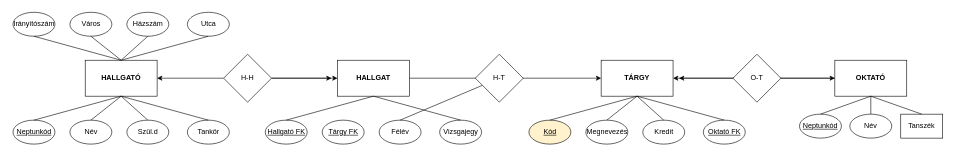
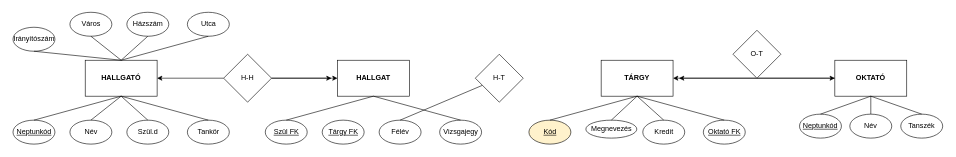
- <mxCell id="13" value="Irányítószám" style="ellipse;whiteSpace=wrap;html=1;" parent="1" vertex="1"><mxGeometry x="20.5" y="20" width="70" height="40" as="geometry" /></mxCell>
+ <mxCell id="13" value="Irányítószám" style="ellipse;whiteSpace=wrap;html=1;" parent="1" vertex="1"><mxGeometry x="20.5" y="45" width="70" height="40" as="geometry" /></mxCell>
- <mxCell id="4" style="edgeStyle=orthogonalEdgeStyle;rounded=0;orthogonalLoop=1;jettySize=auto;html=1;" parent="1" source="5" target="6" edge="1"><mxGeometry relative="1" as="geometry" /></mxCell>
- <mxCell id="50" value="O-T" style="rhombus;whiteSpace=wrap;html=1;" vertex="1" parent="1"><mxGeometry x="1222" y="90" width="80" height="80" as="geometry" /></mxCell>
+ <mxCell id="50" value="O-T" style="rhombus;whiteSpace=wrap;html=1;" vertex="1" parent="1"><mxGeometry x="1222" y="50" width="80" height="80" as="geometry" /></mxCell>
- <mxCell id="41" value="Tanszék" style="whiteSpace=wrap;html=1;rounded=0;" parent="1" vertex="1"><mxGeometry x="1502" y="190" width="70" height="40" as="geometry" /></mxCell>
+ <mxCell id="41" value="Tanszék" style="ellipse;whiteSpace=wrap;html=1;" parent="1" vertex="1"><mxGeometry x="1502" y="190" width="70" height="40" as="geometry" /></mxCell>
- <mxCell id="24" value="&lt;u&gt;Hallgató FK&lt;/u&gt;" style="ellipse;whiteSpace=wrap;html=1;" parent="1" vertex="1"><mxGeometry x="441.5" y="200" width="70" height="40" as="geometry" /></mxCell>
+ <mxCell id="24" value="&lt;u&gt;Szül FK&lt;/u&gt;" style="ellipse;whiteSpace=wrap;html=1;" parent="1" vertex="1"><mxGeometry x="441.5" y="200" width="70" height="40" as="geometry" /></mxCell>
- <mxCell id="32" value="Megnevezés" style="ellipse;whiteSpace=wrap;html=1;" parent="1" vertex="1"><mxGeometry x="976.5" y="200" width="70" height="40" as="geometry" /></mxCell>
+ <mxCell id="32" value="Megnevezés" style="ellipse;whiteSpace=wrap;html=1;" parent="1" vertex="1"><mxGeometry x="976.5" y="200" width="85" height="30" as="geometry" /></mxCell>
